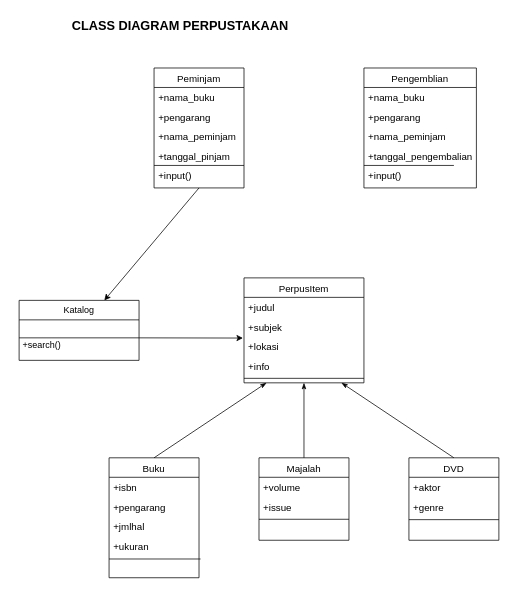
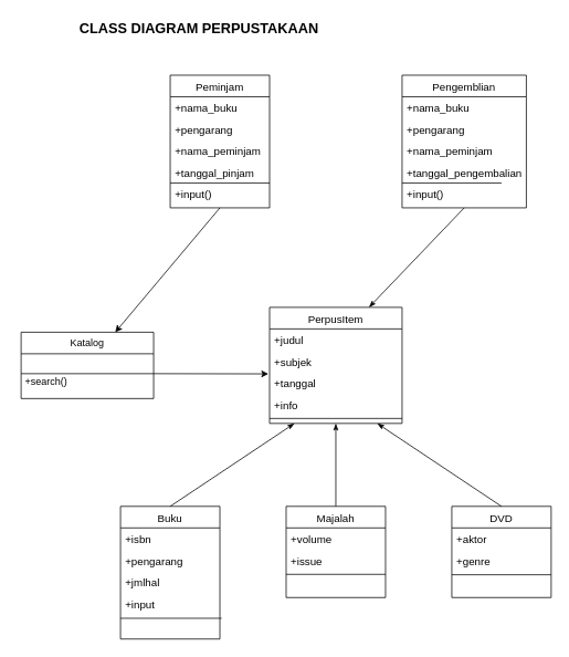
+ <mxCell id="42" value="" style="endArrow=classicThin;endSize=6;endFill=1;html=1;rounded=0;entryX=0.75;entryY=0;entryDx=0;entryDy=0;exitX=0.5;exitY=1;exitDx=0;exitDy=0;fontSize=13;" parent="1" source="32" target="2" edge="1"><mxGeometry width="160" relative="1" as="geometry"><mxPoint x="375" y="360" as="sourcePoint" /><mxPoint x="375" y="260" as="targetPoint" /></mxGeometry></mxCell>
- <mxCell id="5" value="+lokasi" style="text;align=left;verticalAlign=top;spacingLeft=4;spacingRight=4;overflow=hidden;rotatable=0;points=[[0,0.5],[1,0.5]];portConstraint=eastwest;fontSize=13;" parent="2" vertex="1"><mxGeometry y="78" width="160" height="26" as="geometry" /></mxCell>
+ <mxCell id="5" value="+tanggal" style="text;align=left;verticalAlign=top;spacingLeft=4;spacingRight=4;overflow=hidden;rotatable=0;points=[[0,0.5],[1,0.5]];portConstraint=eastwest;fontSize=13;" parent="2" vertex="1"><mxGeometry y="78" width="160" height="26" as="geometry" /></mxCell>
- <mxCell id="19" value="+ukuran" style="text;align=left;verticalAlign=top;spacingLeft=4;spacingRight=4;overflow=hidden;rotatable=0;points=[[0,0.5],[1,0.5]];portConstraint=eastwest;rounded=0;shadow=0;html=0;fontSize=13;" parent="15" vertex="1"><mxGeometry y="104" width="120" height="26" as="geometry" /></mxCell>
+ <mxCell id="19" value="+input" style="text;align=left;verticalAlign=top;spacingLeft=4;spacingRight=4;overflow=hidden;rotatable=0;points=[[0,0.5],[1,0.5]];portConstraint=eastwest;rounded=0;shadow=0;html=0;fontSize=13;" parent="15" vertex="1"><mxGeometry y="104" width="120" height="26" as="geometry" /></mxCell>
